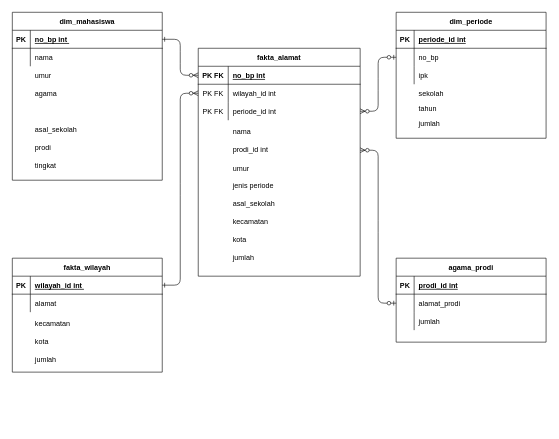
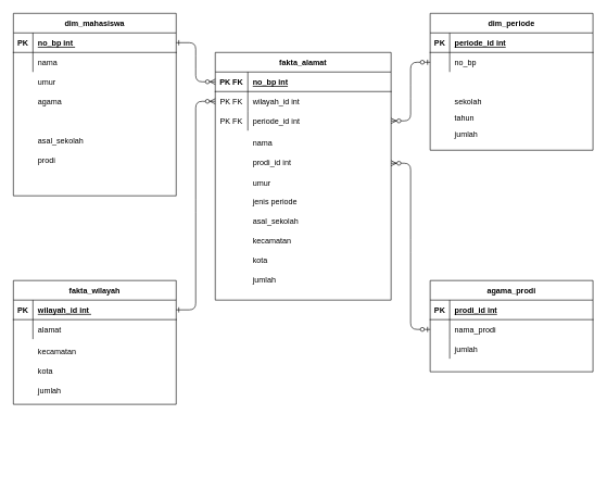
- <mxCell id="53" value="ipk" style="shape=partialRectangle;overflow=hidden;connectable=0;fillColor=none;top=0;left=0;bottom=0;right=0;align=left;spacingLeft=6;" parent="51" vertex="1"><mxGeometry x="30" width="220" height="30" as="geometry" /></mxCell>
- <mxCell id="23" value="tingkat" style="shape=partialRectangle;overflow=hidden;connectable=0;fillColor=none;top=0;left=0;bottom=0;right=0;align=left;spacingLeft=6;" parent="5" vertex="1"><mxGeometry x="30" y="240" width="220" height="30" as="geometry" /></mxCell>
- <mxCell id="91" value="alamat_prodi" style="shape=partialRectangle;overflow=hidden;connectable=0;fillColor=none;top=0;left=0;bottom=0;right=0;align=left;spacingLeft=6;" parent="89" vertex="1"><mxGeometry x="30" width="220" height="30" as="geometry" /></mxCell>
+ <mxCell id="91" value="nama_prodi" style="shape=partialRectangle;overflow=hidden;connectable=0;fillColor=none;top=0;left=0;bottom=0;right=0;align=left;spacingLeft=6;" parent="89" vertex="1"><mxGeometry x="30" width="220" height="30" as="geometry" /></mxCell>
